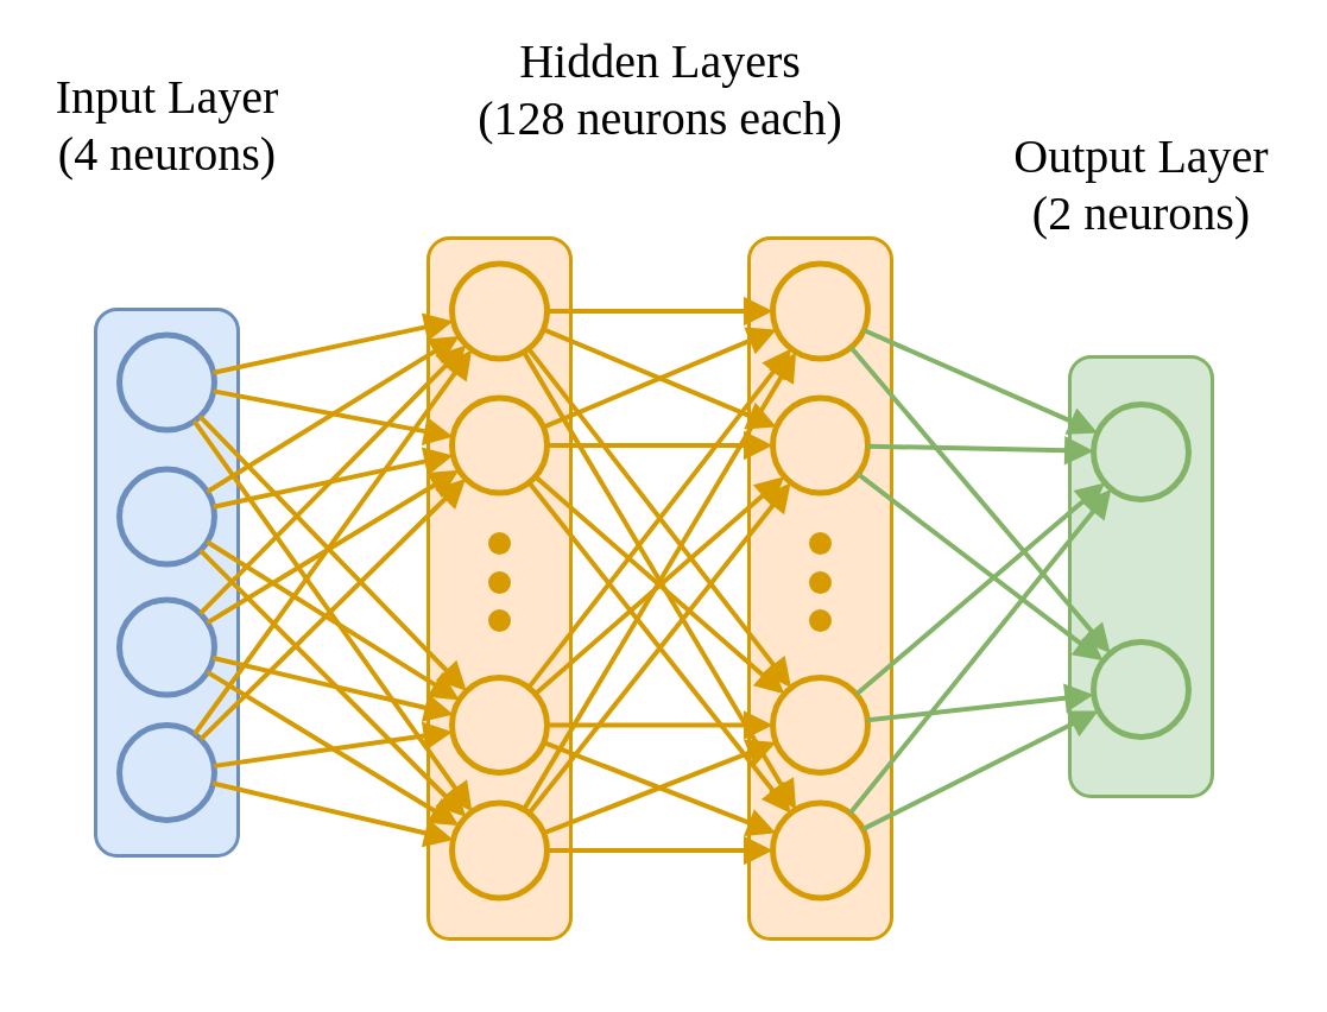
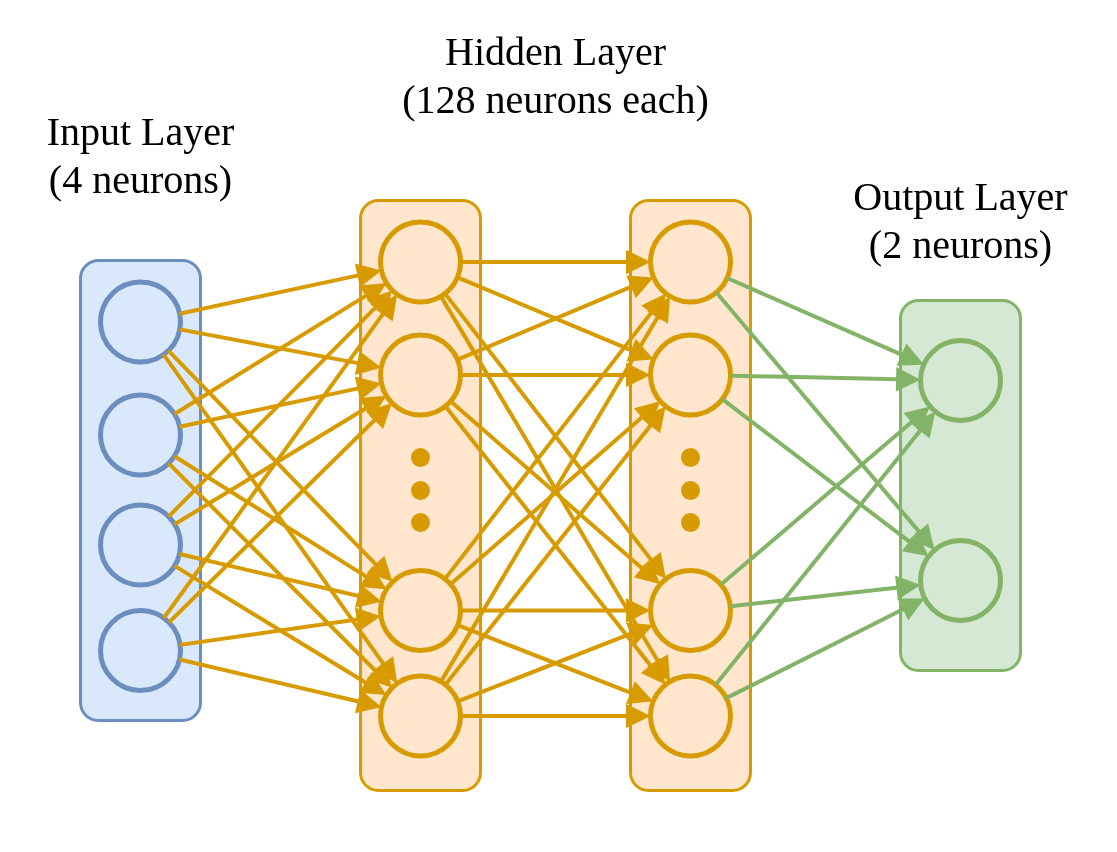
- <mxCell id="72" value="Hidden Layers&lt;div&gt;(128 neurons each)&lt;/div&gt;" style="text;html=1;align=center;verticalAlign=middle;resizable=0;points=[];autosize=1;strokeColor=none;fillColor=none;fontSize=40;fontFamily=Comic Sans MS;fontStyle=0" vertex="1" parent="1"><mxGeometry x="370" y="20" width="370" height="110" as="geometry" /></mxCell>
+ <mxCell id="72" value="Hidden Layer&lt;div&gt;(128 neurons each)&lt;/div&gt;" style="text;html=1;align=center;verticalAlign=middle;resizable=0;points=[];autosize=1;strokeColor=none;fillColor=none;fontSize=40;fontFamily=Comic Sans MS;fontStyle=0" vertex="1" parent="1"><mxGeometry x="370" y="20" width="370" height="110" as="geometry" /></mxCell>
- <mxCell id="73" value="&lt;div&gt;Input Layer&lt;/div&gt;&lt;div&gt;(4 neurons)&lt;/div&gt;" style="text;html=1;align=center;verticalAlign=middle;resizable=0;points=[];autosize=1;strokeColor=none;fillColor=none;fontSize=40;fontFamily=Comic Sans MS;fontStyle=0" vertex="1" parent="1"><mxGeometry x="20" y="50" width="240" height="110" as="geometry" /></mxCell>
+ <mxCell id="73" value="&lt;div&gt;Input Layer&lt;/div&gt;&lt;div&gt;(4 neurons)&lt;/div&gt;" style="text;html=1;align=center;verticalAlign=middle;resizable=0;points=[];autosize=1;strokeColor=none;fillColor=none;fontSize=40;fontFamily=Comic Sans MS;fontStyle=0" vertex="1" parent="1"><mxGeometry x="20" y="100" width="240" height="110" as="geometry" /></mxCell>
- <mxCell id="74" value="&lt;div&gt;Output Layer&lt;/div&gt;&lt;div&gt;(2 neurons)&lt;/div&gt;" style="text;html=1;align=center;verticalAlign=middle;resizable=0;points=[];autosize=1;strokeColor=none;fillColor=none;fontSize=40;fontFamily=Comic Sans MS;fontStyle=0" vertex="1" parent="1"><mxGeometry x="825" y="100" width="270" height="110" as="geometry" /></mxCell>
+ <mxCell id="74" value="&lt;div&gt;Output Layer&lt;/div&gt;&lt;div&gt;(2 neurons)&lt;/div&gt;" style="text;html=1;align=center;verticalAlign=middle;resizable=0;points=[];autosize=1;strokeColor=none;fillColor=none;fontSize=40;fontFamily=Comic Sans MS;fontStyle=0" vertex="1" parent="1"><mxGeometry x="825" y="165" width="270" height="110" as="geometry" /></mxCell>
